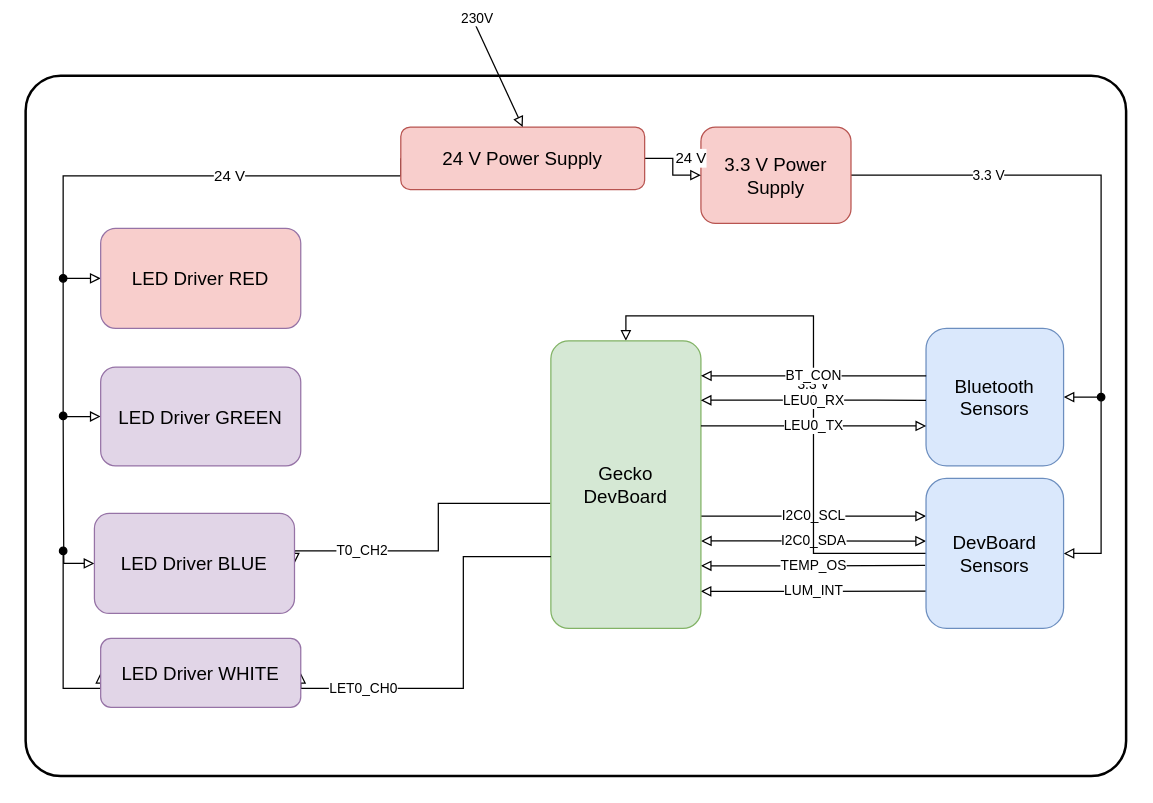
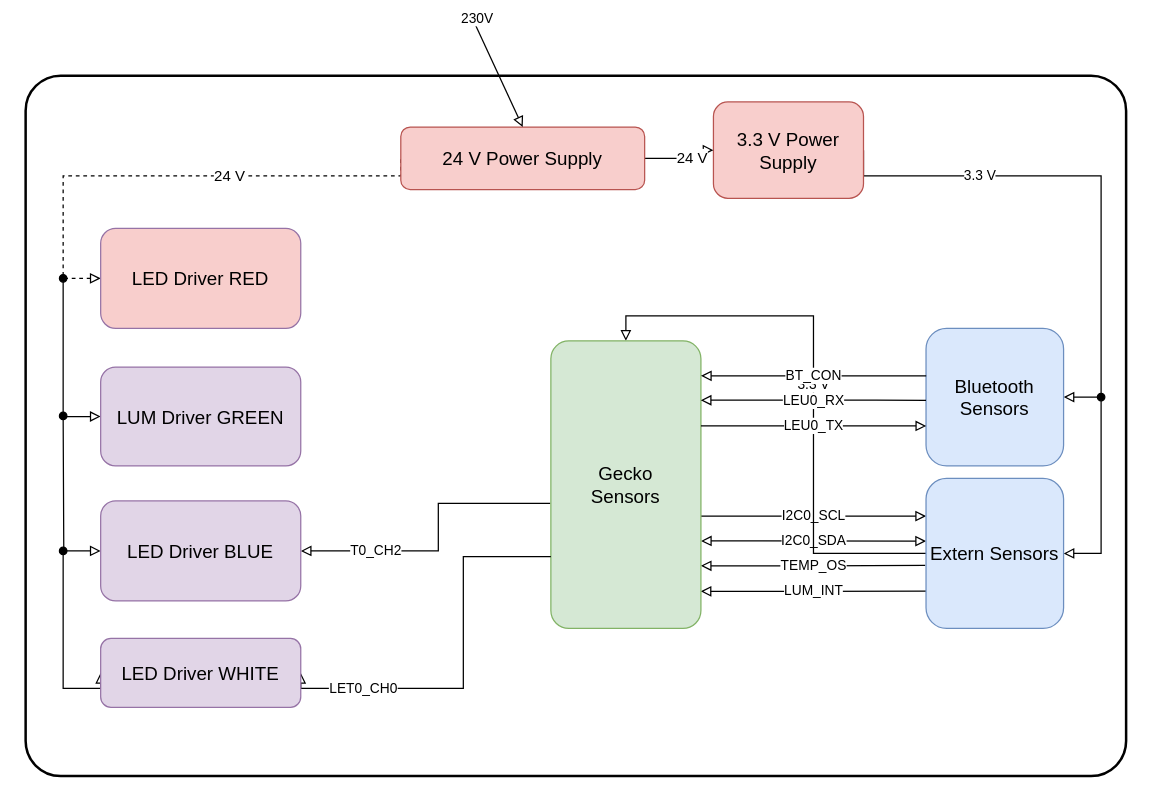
- <mxCell id="4" value="3.3 V Power Supply" style="rounded=1;whiteSpace=wrap;html=1;fillColor=#f8cecc;strokeColor=#b85450;fontSize=15;" parent="1" vertex="1"><mxGeometry x="560" y="101" width="120" height="77" as="geometry" /></mxCell>
+ <mxCell id="4" value="3.3 V Power Supply" style="rounded=1;whiteSpace=wrap;html=1;fillColor=#f8cecc;strokeColor=#b85450;fontSize=15;" parent="1" vertex="1"><mxGeometry x="570" y="81" width="120" height="77" as="geometry" /></mxCell>
- <mxCell id="19" style="edgeStyle=orthogonalEdgeStyle;rounded=0;orthogonalLoop=1;jettySize=auto;html=1;startArrow=block;startFill=0;endArrow=none;endFill=0;entryX=0;entryY=0.5;entryDx=0;entryDy=0;exitX=0;exitY=0.5;exitDx=0;exitDy=0;" parent="1" source="21" target="27" edge="1"><mxGeometry relative="1" as="geometry"><mxPoint x="310" y="139" as="targetPoint" /><Array as="points"><mxPoint x="50" y="222" /><mxPoint x="50" y="140" /></Array><mxPoint x="70" y="270" as="sourcePoint" /></mxGeometry></mxCell>
+ <mxCell id="19" style="edgeStyle=orthogonalEdgeStyle;rounded=0;orthogonalLoop=1;jettySize=auto;html=1;startArrow=block;startFill=0;endArrow=none;endFill=0;entryX=0;entryY=0.5;entryDx=0;entryDy=0;exitX=0;exitY=0.5;exitDx=0;exitDy=0;dashed=1;" parent="1" source="21" target="27" edge="1"><mxGeometry relative="1" as="geometry"><mxPoint x="310" y="139" as="targetPoint" /><Array as="points"><mxPoint x="50" y="222" /><mxPoint x="50" y="140" /></Array><mxPoint x="70" y="270" as="sourcePoint" /></mxGeometry></mxCell>
- <mxCell id="6" value="LED Driver GREEN" style="rounded=1;whiteSpace=wrap;html=1;fillColor=#e1d5e7;fontSize=15;strokeColor=#9673a6;" parent="1" vertex="1"><mxGeometry x="80" y="293" width="160" height="79" as="geometry" /></mxCell>
+ <mxCell id="6" value="LUM Driver GREEN" style="rounded=1;whiteSpace=wrap;html=1;fillColor=#e1d5e7;fontSize=15;strokeColor=#9673a6;" parent="1" vertex="1"><mxGeometry x="80" y="293" width="160" height="79" as="geometry" /></mxCell>
- <mxCell id="15" value="Gecko &lt;br&gt;DevBoard" style="rounded=1;whiteSpace=wrap;html=1;arcSize=12;fillColor=#d5e8d4;strokeColor=#82b366;fontSize=15;" parent="1" vertex="1"><mxGeometry x="440" y="272" width="120" height="230" as="geometry" /></mxCell>
+ <mxCell id="15" value="Gecko &lt;br&gt;Sensors" style="rounded=1;whiteSpace=wrap;html=1;arcSize=12;fillColor=#d5e8d4;strokeColor=#82b366;fontSize=15;" parent="1" vertex="1"><mxGeometry x="440" y="272" width="120" height="230" as="geometry" /></mxCell>
- <mxCell id="26" value="DevBoard Sensors" style="rounded=1;whiteSpace=wrap;html=1;fillColor=#dae8fc;strokeColor=#6c8ebf;fontSize=15;" parent="1" vertex="1"><mxGeometry x="740" y="382" width="110" height="120" as="geometry" /></mxCell>
+ <mxCell id="26" value="Extern Sensors" style="rounded=1;whiteSpace=wrap;html=1;fillColor=#dae8fc;strokeColor=#6c8ebf;fontSize=15;" parent="1" vertex="1"><mxGeometry x="740" y="382" width="110" height="120" as="geometry" /></mxCell>
- <mxCell id="9" value="LED Driver BLUE" style="rounded=1;whiteSpace=wrap;html=1;fillColor=#e1d5e7;fontSize=15;strokeColor=#9673a6;" parent="1" vertex="1"><mxGeometry x="75" y="410" width="160" height="80" as="geometry" /></mxCell>
+ <mxCell id="9" value="LED Driver BLUE" style="rounded=1;whiteSpace=wrap;html=1;fillColor=#e1d5e7;fontSize=15;strokeColor=#9673a6;" parent="1" vertex="1"><mxGeometry x="80" y="400" width="160" height="80" as="geometry" /></mxCell>
